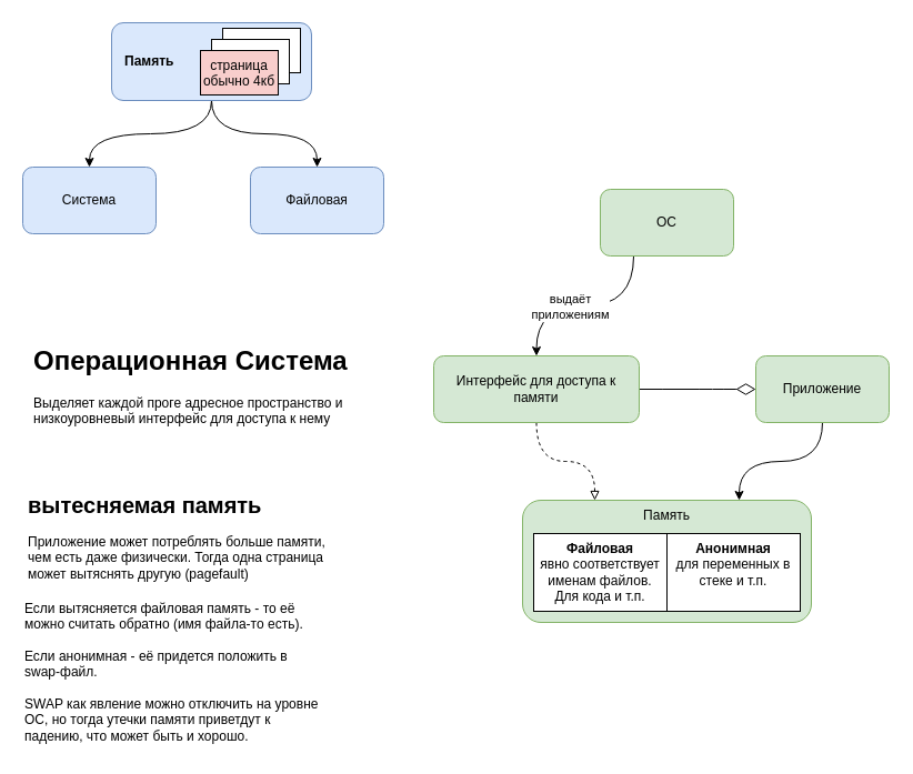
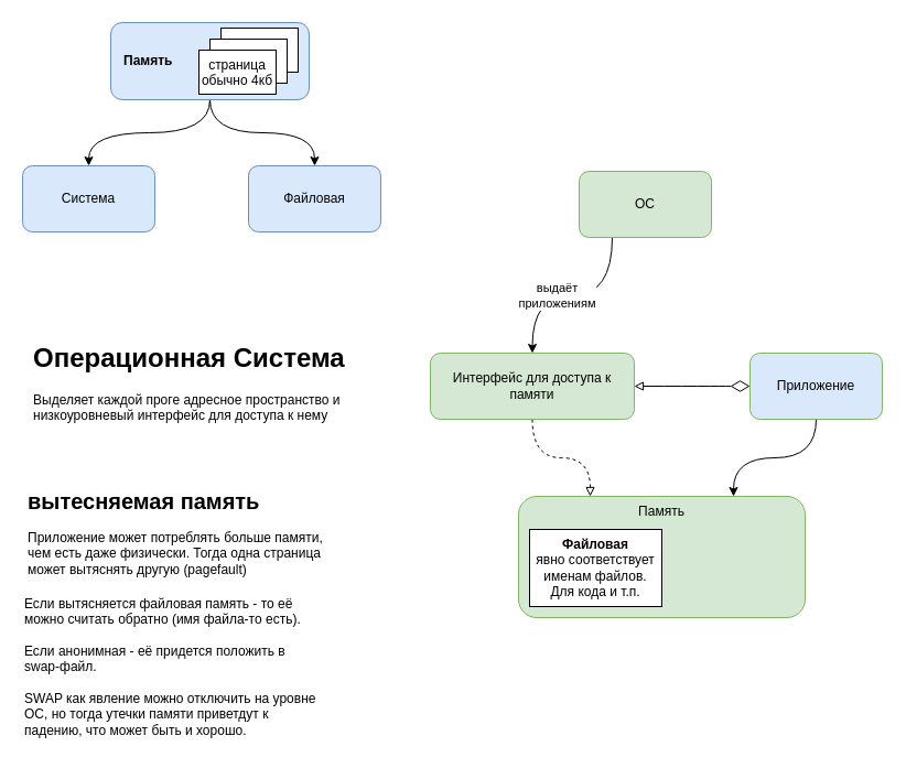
- <mxCell id="22" value="страница обычно 4кб" style="rounded=0;whiteSpace=wrap;html=1;align=center;verticalAlign=top;fillColor=#f8cecc;" vertex="1" parent="1"><mxGeometry x="180" y="45" width="70" height="40" as="geometry" /></mxCell>
+ <mxCell id="22" value="страница обычно 4кб" style="rounded=0;whiteSpace=wrap;html=1;align=center;verticalAlign=top;" vertex="1" parent="1"><mxGeometry x="180" y="45" width="70" height="40" as="geometry" /></mxCell>
- <mxCell id="10" value="ОС" style="whiteSpace=wrap;html=1;rounded=1;fillColor=#d5e8d4;strokeColor=#82b366;" vertex="1" parent="1"><mxGeometry x="540" y="170" width="120" height="60" as="geometry" /></mxCell>
+ <mxCell id="10" value="ОС" style="whiteSpace=wrap;html=1;rounded=1;fillColor=#d5e8d4;strokeColor=#82b366;" vertex="1" parent="1"><mxGeometry x="525" y="155" width="120" height="60" as="geometry" /></mxCell>
- <mxCell id="11" style="edgeStyle=orthogonalEdgeStyle;curved=1;rounded=0;orthogonalLoop=1;jettySize=auto;html=1;exitX=0;exitY=0.5;exitDx=0;exitDy=0;entryX=1;entryY=0.5;entryDx=0;entryDy=0;startArrow=diamondThin;startFill=0;endArrow=none;endFill=0;startSize=15;" edge="1" parent="1" source="13" target="15"><mxGeometry relative="1" as="geometry" /></mxCell>
+ <mxCell id="11" style="edgeStyle=orthogonalEdgeStyle;curved=1;rounded=0;orthogonalLoop=1;jettySize=auto;html=1;exitX=0;exitY=0.5;exitDx=0;exitDy=0;entryX=1;entryY=0.5;entryDx=0;entryDy=0;startArrow=diamondThin;startFill=0;endArrow=block;endFill=0;startSize=15;" edge="1" parent="1" source="13" target="15"><mxGeometry relative="1" as="geometry" /></mxCell>
- <mxCell id="13" value="Приложение" style="whiteSpace=wrap;html=1;rounded=1;fillColor=#d5e8d4;strokeColor=#82b366;" vertex="1" parent="1"><mxGeometry x="680" y="320" width="120" height="60" as="geometry" /></mxCell>
+ <mxCell id="13" value="Приложение" style="whiteSpace=wrap;html=1;rounded=1;fillColor=#dae8fc;strokeColor=#82b366;" vertex="1" parent="1"><mxGeometry x="680" y="320" width="120" height="60" as="geometry" /></mxCell>
- <mxCell id="18" value="&lt;div&gt;&lt;b&gt;Анонимная&lt;/b&gt;&lt;/div&gt;&lt;div&gt;для переменных в стеке и т.п.&lt;br&gt;&lt;/div&gt;" style="rounded=0;whiteSpace=wrap;html=1;align=center;verticalAlign=top;" vertex="1" parent="1"><mxGeometry x="600" y="480" width="120" height="70" as="geometry" /></mxCell>
